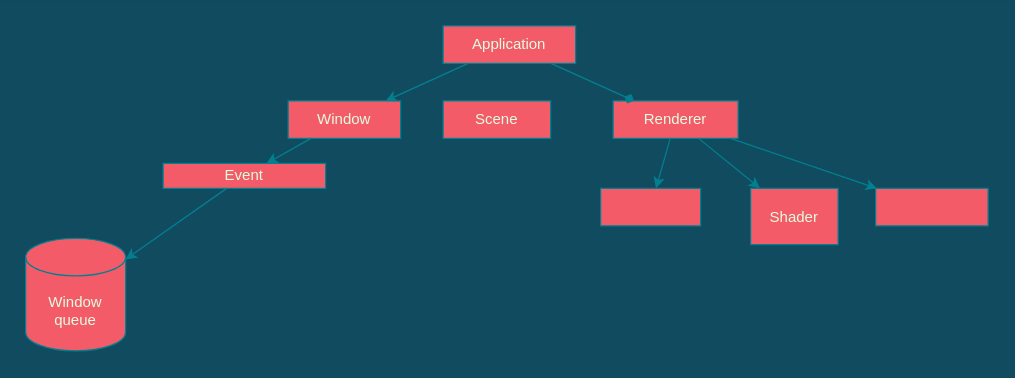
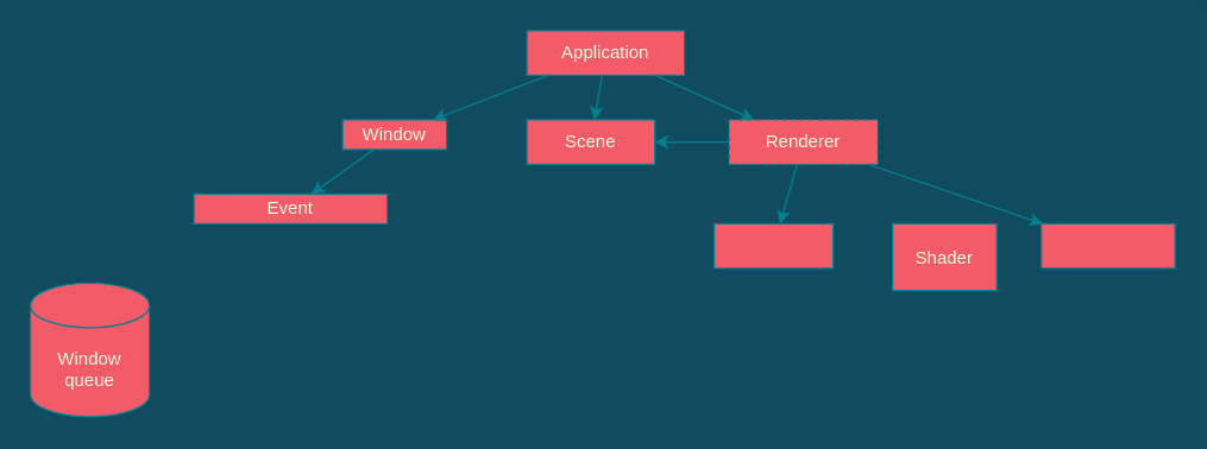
+ <mxCell id="7" value="" style="endArrow=classic;html=1;labelBackgroundColor=#114B5F;strokeColor=#028090;fontColor=#E4FDE1;" parent="1" source="2" target="4" edge="1"><mxGeometry width="50" height="50" relative="1" as="geometry"><mxPoint x="390" y="300" as="sourcePoint" /><mxPoint x="430" y="310" as="targetPoint" /></mxGeometry></mxCell>
- <mxCell id="8" value="" style="endArrow=diamond;html=1;labelBackgroundColor=#114B5F;strokeColor=#028090;fontColor=#E4FDE1;" parent="1" source="2" target="3" edge="1"><mxGeometry width="50" height="50" relative="1" as="geometry"><mxPoint x="390" y="300" as="sourcePoint" /><mxPoint x="440" y="250" as="targetPoint" /></mxGeometry></mxCell>
+ <mxCell id="8" value="" style="endArrow=classic;html=1;labelBackgroundColor=#114B5F;strokeColor=#028090;fontColor=#E4FDE1;" parent="1" source="2" target="3" edge="1"><mxGeometry width="50" height="50" relative="1" as="geometry"><mxPoint x="390" y="300" as="sourcePoint" /><mxPoint x="440" y="250" as="targetPoint" /></mxGeometry></mxCell>
- <mxCell id="5" value="Window" style="rounded=0;whiteSpace=wrap;html=1;fillColor=#F45B69;strokeColor=#028090;fontColor=#E4FDE1;" parent="1" vertex="1"><mxGeometry x="230" y="80" width="90" height="30" as="geometry" /></mxCell>
+ <mxCell id="5" value="Window" style="rounded=0;whiteSpace=wrap;html=1;fillColor=#F45B69;strokeColor=#028090;fontColor=#E4FDE1;" parent="1" vertex="1"><mxGeometry x="230" y="80" width="70" height="20" as="geometry" /></mxCell>
- <mxCell id="3" value="Renderer" style="rounded=0;whiteSpace=wrap;html=1;fillColor=#F45B69;strokeColor=#028090;fontColor=#E4FDE1;" parent="1" vertex="1"><mxGeometry x="490" y="80" width="100" height="30" as="geometry" /></mxCell>
+ <mxCell id="3" value="Renderer" style="rounded=0;whiteSpace=wrap;html=1;fillColor=#F45B69;strokeColor=#028090;fontColor=#E4FDE1;dashed=1;" parent="1" vertex="1"><mxGeometry x="490" y="80" width="100" height="30" as="geometry" /></mxCell>
- <mxCell id="18" value="" style="endArrow=classic;html=1;labelBackgroundColor=#114B5F;strokeColor=#028090;fontColor=#E4FDE1;" parent="1" source="3" target="10" edge="1"><mxGeometry width="50" height="50" relative="1" as="geometry"><mxPoint x="460" y="290" as="sourcePoint" /><mxPoint x="510" y="240" as="targetPoint" /></mxGeometry></mxCell>
+ <mxCell id="18" value="" style="endArrow=classic;html=1;labelBackgroundColor=#114B5F;strokeColor=#028090;fontColor=#E4FDE1;" parent="1" source="3" target="4" edge="1"><mxGeometry width="50" height="50" relative="1" as="geometry"><mxPoint x="460" y="290" as="sourcePoint" /><mxPoint x="510" y="240" as="targetPoint" /></mxGeometry></mxCell>
- <mxCell id="13" value="" style="endArrow=classic;html=1;labelBackgroundColor=#114B5F;strokeColor=#028090;fontColor=#E4FDE1;" parent="1" source="9" target="11" edge="1"><mxGeometry width="50" height="50" relative="1" as="geometry"><mxPoint x="160" y="390" as="sourcePoint" /><mxPoint x="220" y="390" as="targetPoint" /></mxGeometry></mxCell>
